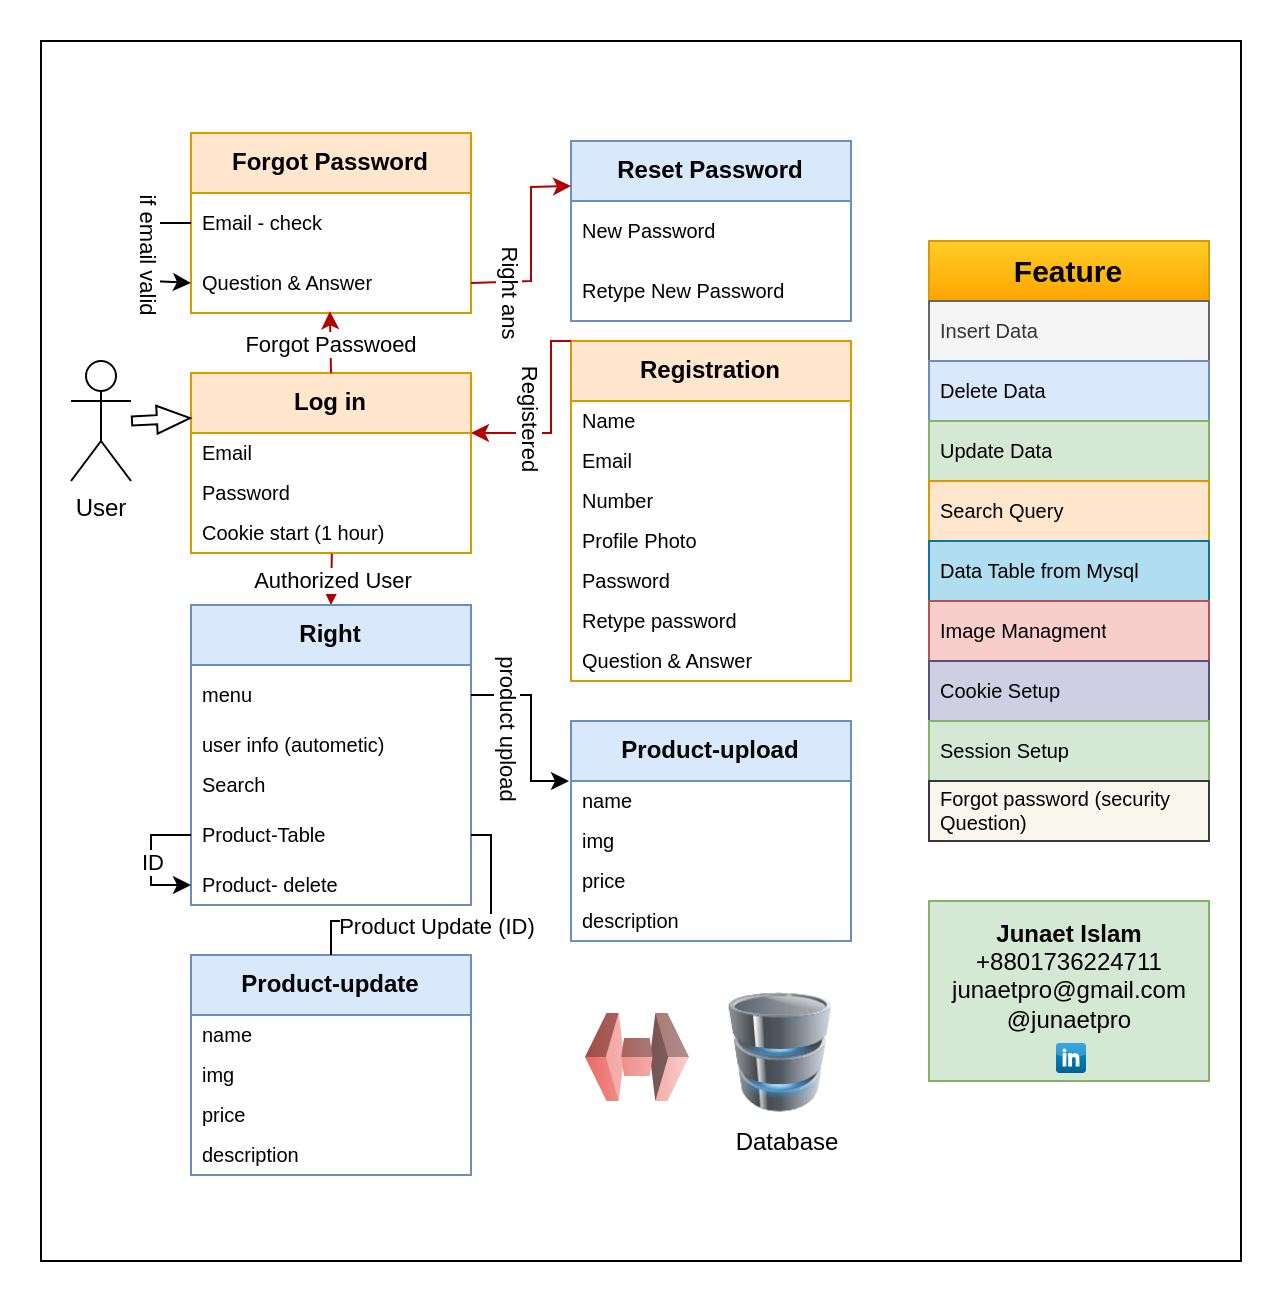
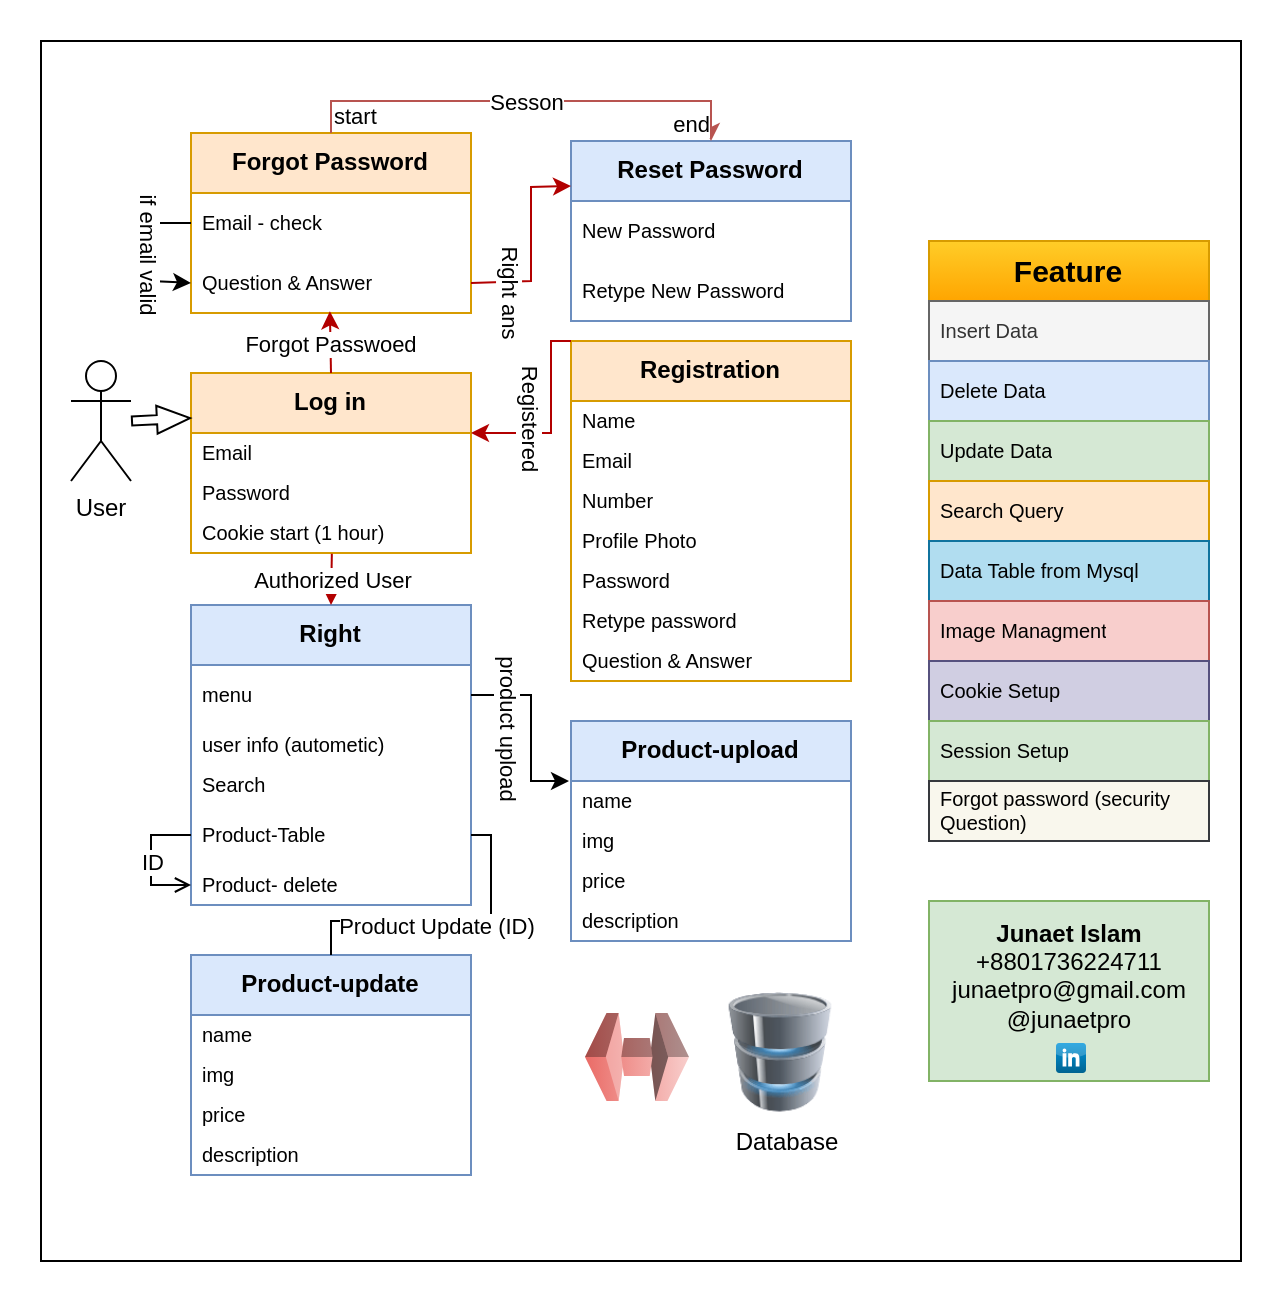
+ <mxCell id="61" value="" style="endArrow=classic;html=1;rounded=0;entryX=0.5;entryY=0;entryDx=0;entryDy=0;exitX=0.5;exitY=0;exitDx=0;exitDy=0;fillColor=#f8cecc;gradientColor=#ea6b66;strokeColor=#b85450;" parent="1" source="42" target="47" edge="1"><mxGeometry relative="1" as="geometry"><mxPoint x="145" y="30" as="sourcePoint" /><mxPoint x="295" y="20" as="targetPoint" /><Array as="points"><mxPoint x="165" y="50" /><mxPoint x="355" y="50" /></Array></mxGeometry></mxCell>
+ <mxCell id="62" value="Sesson" style="edgeLabel;resizable=0;html=1;;align=center;verticalAlign=middle;" parent="61" connectable="0" vertex="1"><mxGeometry relative="1" as="geometry" /></mxCell>
+ <mxCell id="63" value="start" style="edgeLabel;resizable=0;html=1;;align=left;verticalAlign=bottom;" parent="61" connectable="0" vertex="1"><mxGeometry x="-1" relative="1" as="geometry" /></mxCell>
+ <mxCell id="64" value="end" style="edgeLabel;resizable=0;html=1;;align=right;verticalAlign=bottom;" parent="61" connectable="0" vertex="1"><mxGeometry x="1" relative="1" as="geometry" /></mxCell>
- <mxCell id="21" value="" style="endArrow=classic;html=1;rounded=0;entryX=0;entryY=0.5;entryDx=0;entryDy=0;exitX=0;exitY=0.5;exitDx=0;exitDy=0;" parent="15" source="19" target="20" edge="1"><mxGeometry relative="1" as="geometry"><mxPoint x="-10" y="144" as="sourcePoint" /><mxPoint x="-40" y="114" as="targetPoint" /><Array as="points"><mxPoint x="-20" y="115" /><mxPoint x="-20" y="140" /></Array></mxGeometry></mxCell>
+ <mxCell id="21" value="" style="endArrow=open;html=1;rounded=0;entryX=0;entryY=0.5;entryDx=0;entryDy=0;exitX=0;exitY=0.5;exitDx=0;exitDy=0;" parent="15" source="19" target="20" edge="1"><mxGeometry relative="1" as="geometry"><mxPoint x="-10" y="144" as="sourcePoint" /><mxPoint x="-40" y="114" as="targetPoint" /><Array as="points"><mxPoint x="-20" y="115" /><mxPoint x="-20" y="140" /></Array></mxGeometry></mxCell>
